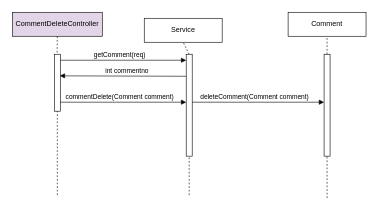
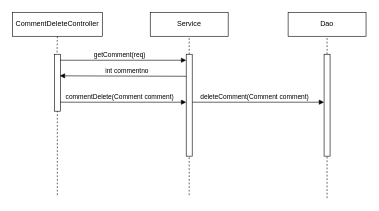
- <mxCell id="2" value="CommentDeleteController" style="rounded=0;whiteSpace=wrap;html=1;fillColor=#e1d5e7;" vertex="1" parent="1"><mxGeometry x="20" y="20" width="150" height="40" as="geometry" /></mxCell>
+ <mxCell id="2" value="CommentDeleteController" style="rounded=0;whiteSpace=wrap;html=1;" vertex="1" parent="1"><mxGeometry x="20" y="20" width="150" height="40" as="geometry" /></mxCell>
- <mxCell id="4" value="Comment" style="rounded=0;whiteSpace=wrap;html=1;" vertex="1" parent="1"><mxGeometry x="480" y="20" width="130" height="40" as="geometry" /></mxCell>
+ <mxCell id="4" value="Dao" style="rounded=0;whiteSpace=wrap;html=1;" vertex="1" parent="1"><mxGeometry x="480" y="20" width="130" height="40" as="geometry" /></mxCell>
- <mxCell id="3" value="Service" style="rounded=0;whiteSpace=wrap;html=1;" vertex="1" parent="1"><mxGeometry x="240" y="30" width="130" height="40" as="geometry" /></mxCell>
+ <mxCell id="3" value="Service" style="rounded=0;whiteSpace=wrap;html=1;" vertex="1" parent="1"><mxGeometry x="250" y="20" width="130" height="40" as="geometry" /></mxCell>
